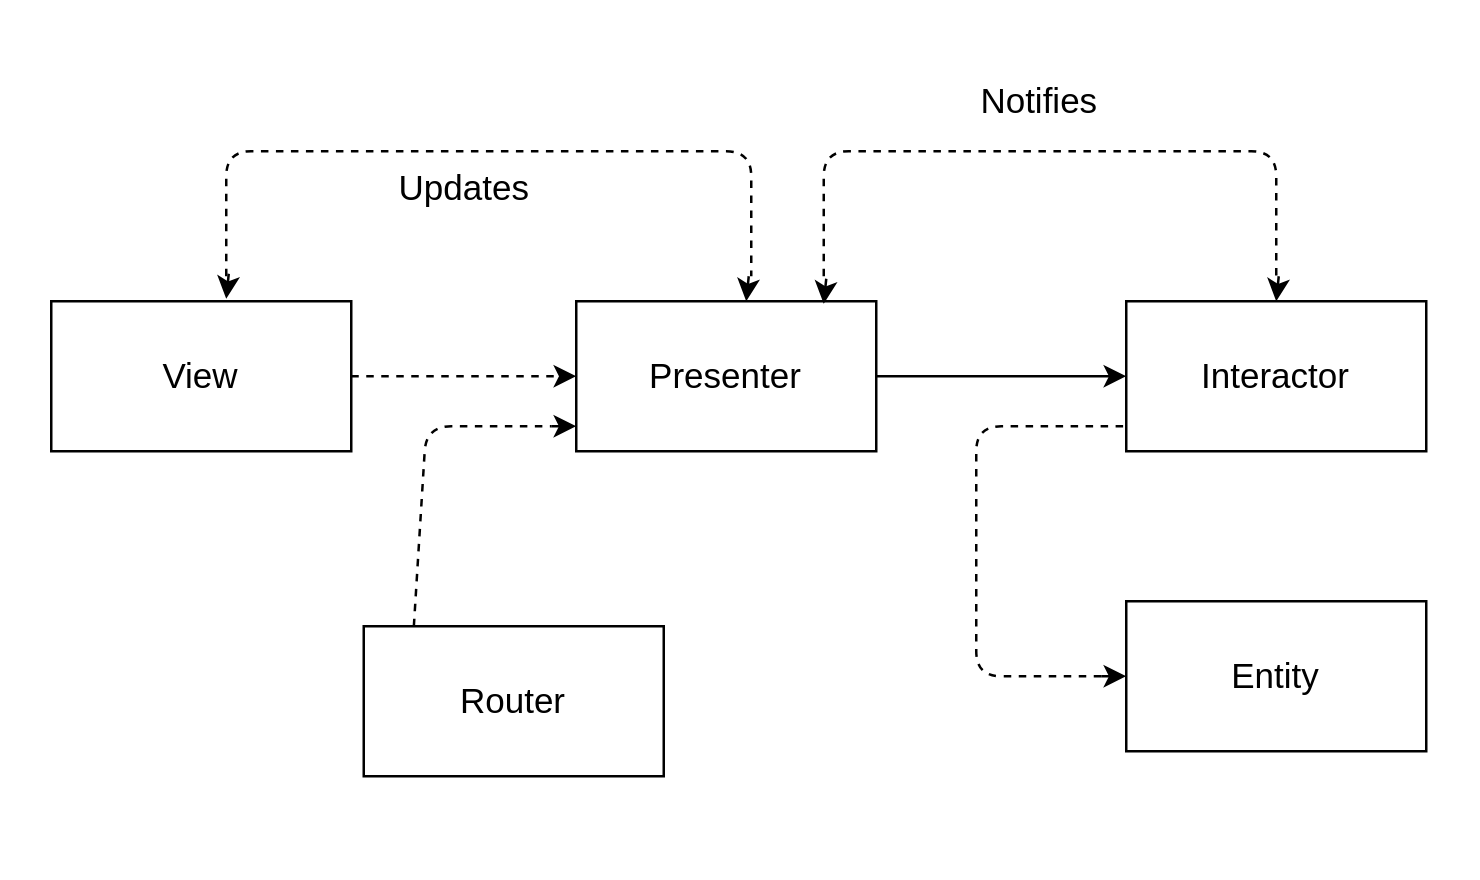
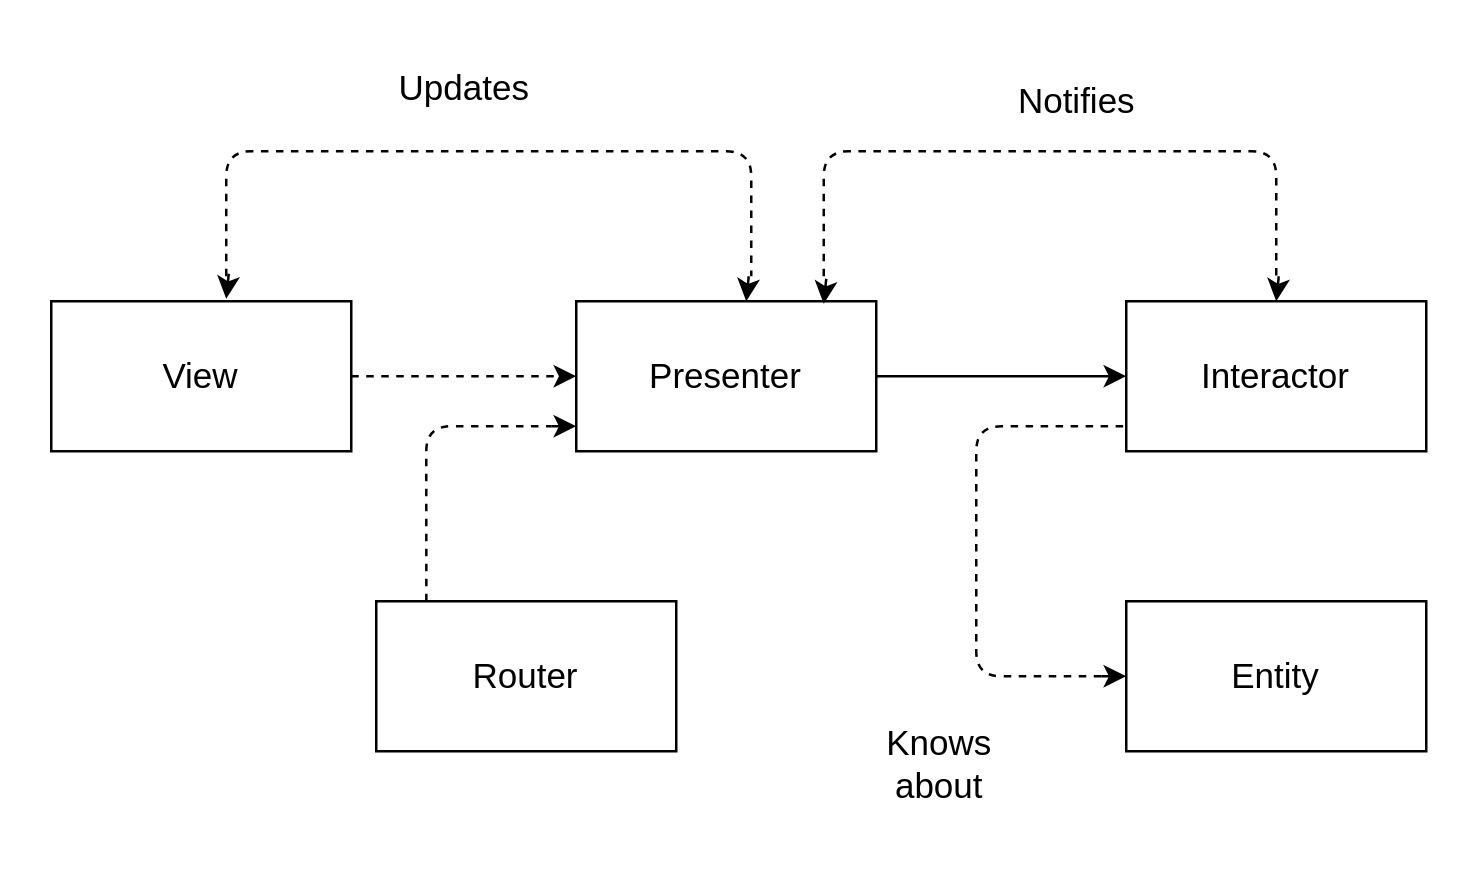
- <mxCell id="20" value="Notifies" style="text;html=1;align=center;verticalAlign=middle;resizable=0;points=[];autosize=1;strokeColor=none;fillColor=none;fontSize=14;" vertex="1" parent="1"><mxGeometry x="380" y="25" width="70" height="30" as="geometry" /></mxCell>
+ <mxCell id="20" value="Notifies" style="text;html=1;align=center;verticalAlign=middle;resizable=0;points=[];autosize=1;strokeColor=none;fillColor=none;fontSize=14;" vertex="1" parent="1"><mxGeometry x="395" y="25" width="70" height="30" as="geometry" /></mxCell>
- <mxCell id="19" value="Updates" style="text;html=1;align=center;verticalAlign=middle;resizable=0;points=[];autosize=1;strokeColor=none;fillColor=none;fontSize=14;" vertex="1" parent="1"><mxGeometry x="145" y="60" width="80" height="30" as="geometry" /></mxCell>
+ <mxCell id="19" value="Updates" style="text;html=1;align=center;verticalAlign=middle;resizable=0;points=[];autosize=1;strokeColor=none;fillColor=none;fontSize=14;" vertex="1" parent="1"><mxGeometry x="145" y="20" width="80" height="30" as="geometry" /></mxCell>
- <mxCell id="6" value="Router" style="rounded=0;whiteSpace=wrap;html=1;fontSize=14;" vertex="1" parent="1"><mxGeometry x="145" y="250" width="120" height="60" as="geometry" /></mxCell>
+ <mxCell id="6" value="Router" style="rounded=0;whiteSpace=wrap;html=1;fontSize=14;" vertex="1" parent="1"><mxGeometry x="150" y="240" width="120" height="60" as="geometry" /></mxCell>
+ <mxCell id="21" value="Knows &lt;br&gt;about" style="text;html=1;align=center;verticalAlign=middle;resizable=0;points=[];autosize=1;strokeColor=none;fillColor=none;fontSize=14;" vertex="1" parent="1"><mxGeometry x="340" y="280" width="70" height="50" as="geometry" /></mxCell>
